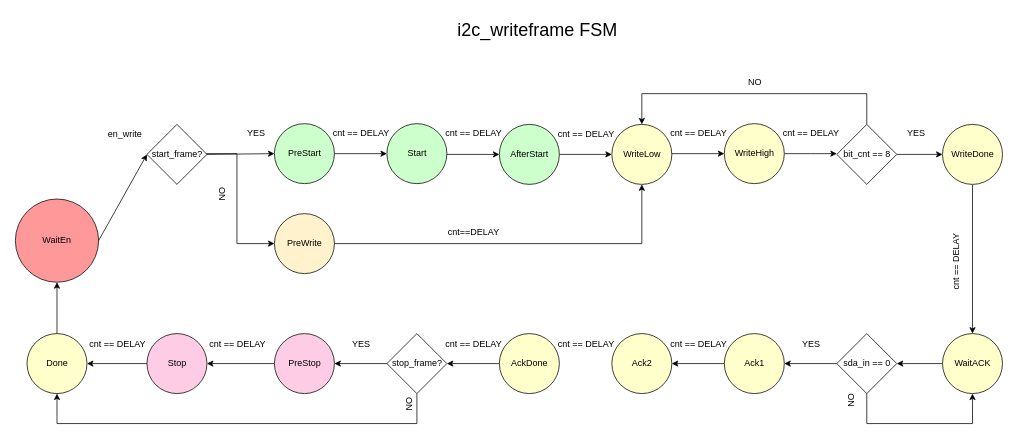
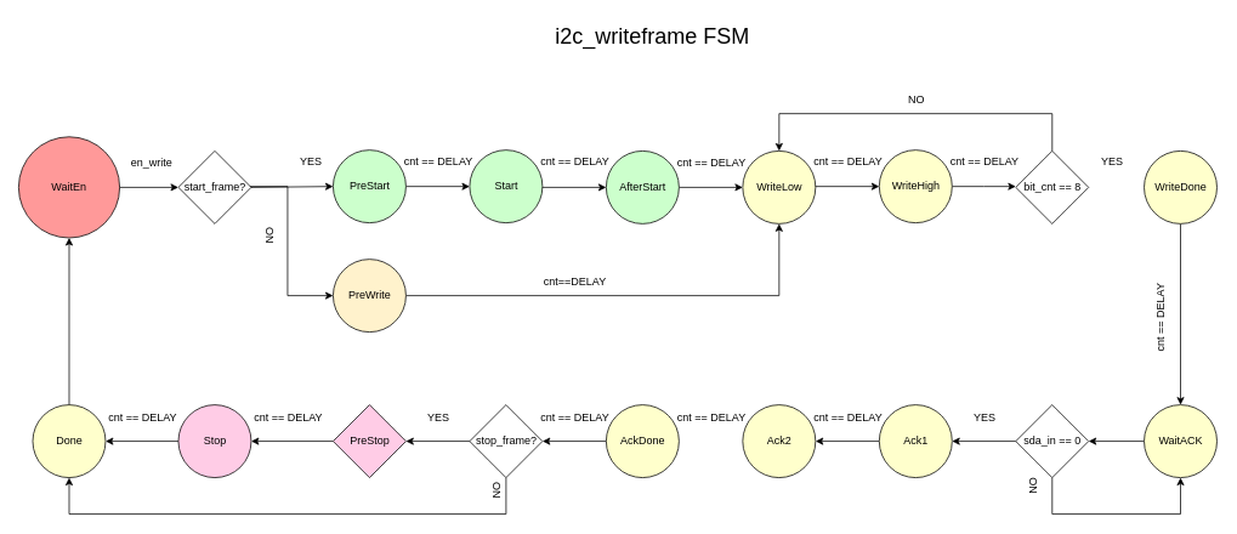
- <mxCell id="25" style="edgeStyle=orthogonalEdgeStyle;rounded=0;orthogonalLoop=1;jettySize=auto;html=1;exitX=1;exitY=0.5;exitDx=0;exitDy=0;entryX=0;entryY=0.5;entryDx=0;entryDy=0;" edge="1" parent="1" source="27" target="29"><mxGeometry relative="1" as="geometry" /></mxCell>
- <mxCell id="2" value="WaitEn" style="ellipse;whiteSpace=wrap;html=1;aspect=fixed;fillColor=light-dark(#FF9999,var(--ge-dark-color, #121212));" vertex="1" parent="1"><mxGeometry x="20" y="264.5" width="111" height="111" as="geometry" /></mxCell>
+ <mxCell id="2" value="WaitEn" style="ellipse;whiteSpace=wrap;html=1;aspect=fixed;fillColor=light-dark(#FF9999,var(--ge-dark-color, #121212));" vertex="1" parent="1"><mxGeometry x="20" y="149.5" width="111" height="111" as="geometry" /></mxCell>
- <mxCell id="55" value="PreStop" style="ellipse;whiteSpace=wrap;html=1;aspect=fixed;fillColor=light-dark(#FFCCE6,var(--ge-dark-color, #121212));" vertex="1" parent="1"><mxGeometry x="365.5" y="444" width="80" height="80" as="geometry" /></mxCell>
+ <mxCell id="55" value="PreStop" style="rhombus;whiteSpace=wrap;html=1;aspect=fixed;fillColor=light-dark(#FFCCE6,var(--ge-dark-color, #121212));" vertex="1" parent="1"><mxGeometry x="365.5" y="444" width="80" height="80" as="geometry" /></mxCell>
